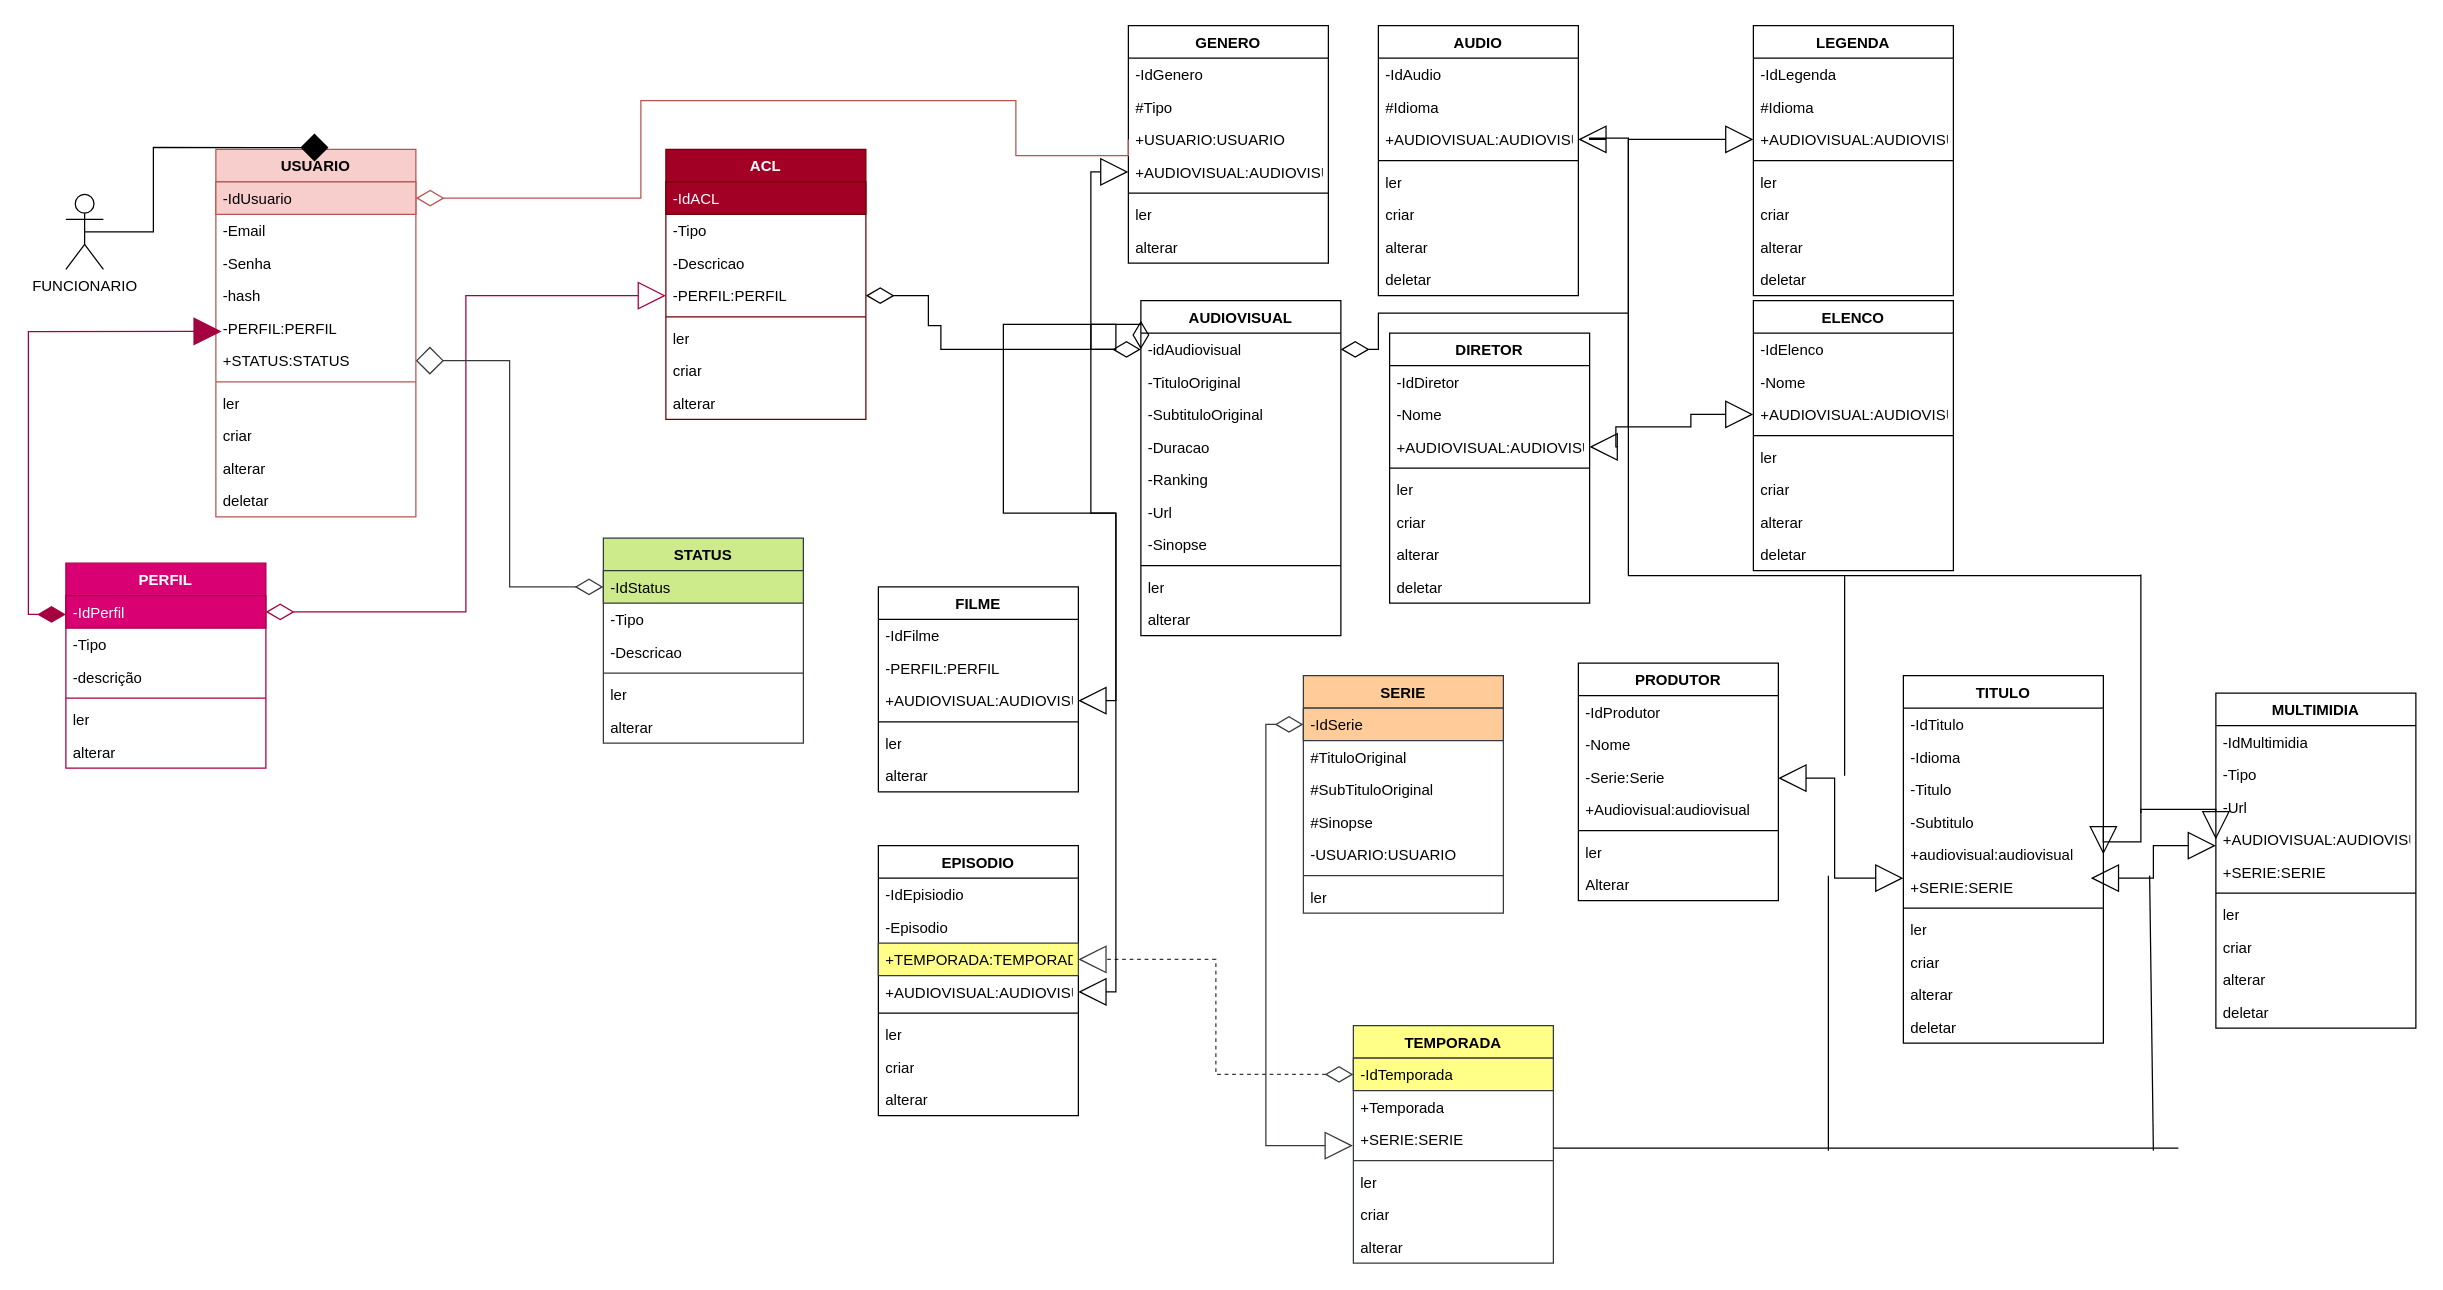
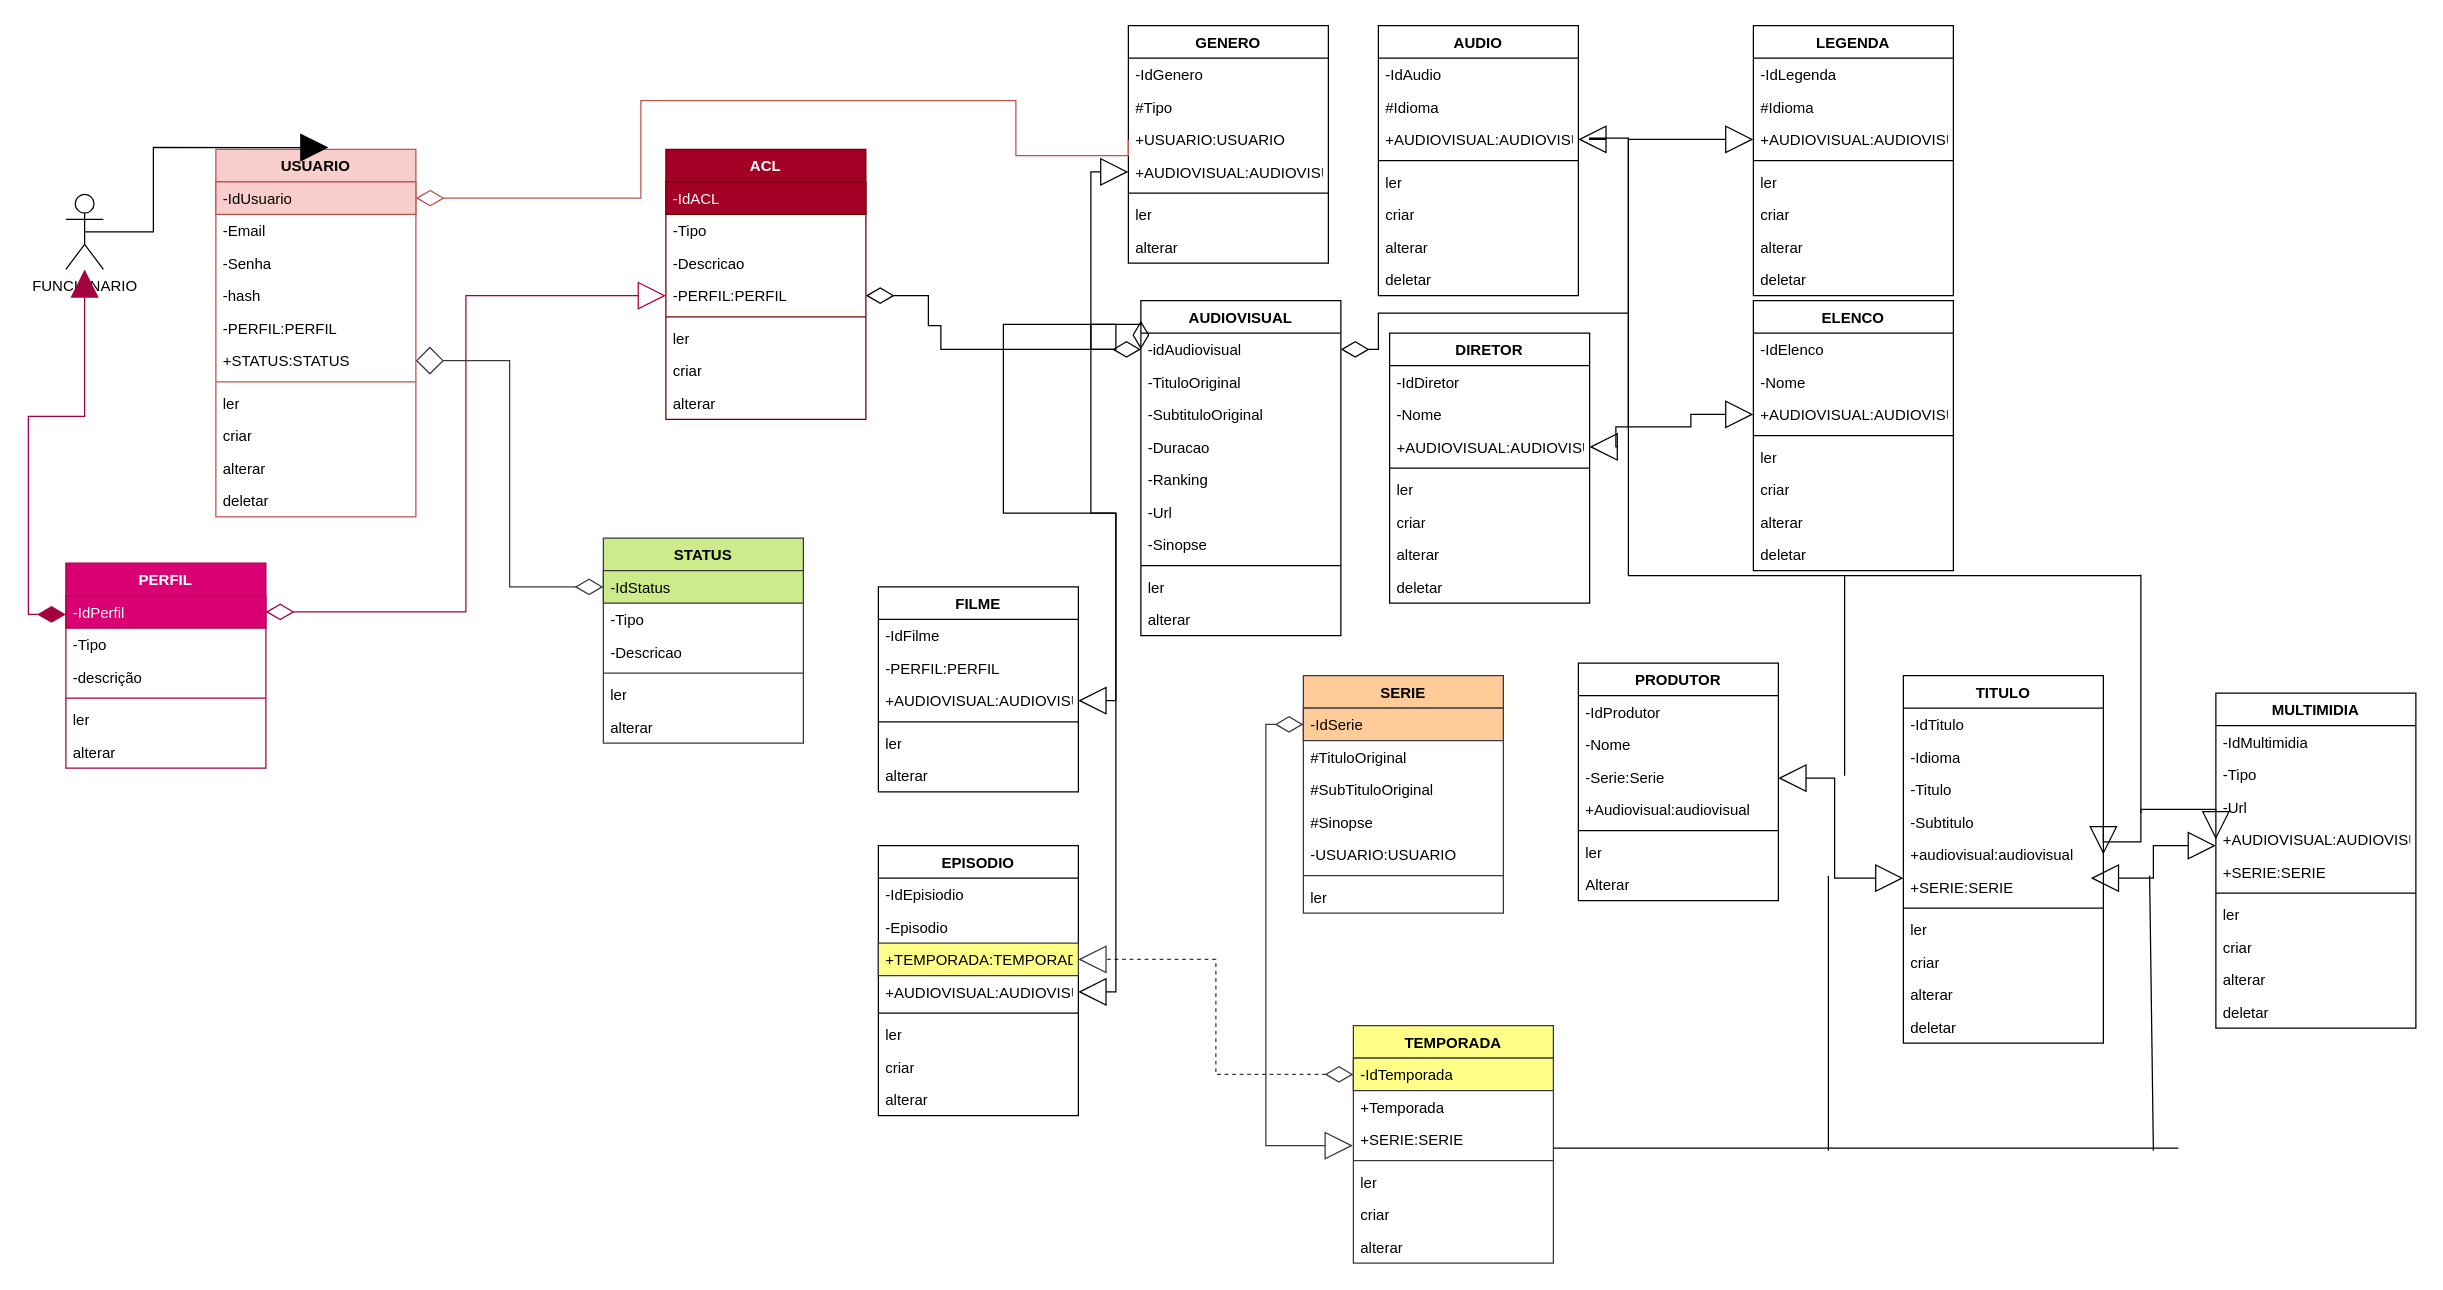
- <mxCell id="70" style="edgeStyle=orthogonalEdgeStyle;rounded=0;orthogonalLoop=1;jettySize=auto;html=1;exitX=0.5;exitY=0.5;exitDx=0;exitDy=0;exitPerimeter=0;entryX=0.563;entryY=-0.005;entryDx=0;entryDy=0;entryPerimeter=0;endArrow=diamond;endFill=1;endSize=20;" parent="1" source="14" target="2" edge="1"><mxGeometry relative="1" as="geometry" /></mxCell>
+ <mxCell id="70" style="edgeStyle=orthogonalEdgeStyle;rounded=0;orthogonalLoop=1;jettySize=auto;html=1;exitX=0.5;exitY=0.5;exitDx=0;exitDy=0;exitPerimeter=0;entryX=0.563;entryY=-0.005;entryDx=0;entryDy=0;entryPerimeter=0;endArrow=block;endFill=1;endSize=20;" parent="1" source="14" target="2" edge="1"><mxGeometry relative="1" as="geometry" /></mxCell>
- <mxCell id="72" style="edgeStyle=orthogonalEdgeStyle;rounded=0;orthogonalLoop=1;jettySize=auto;html=1;exitX=0;exitY=0.25;exitDx=0;exitDy=0;entryX=0.029;entryY=-0.397;entryDx=0;entryDy=0;entryPerimeter=0;endArrow=block;endFill=1;startArrow=diamondThin;startFill=1;endSize=20;startSize=20;fillColor=#d80073;strokeColor=#A50040;" parent="1" source="22" target="8" edge="1"><mxGeometry relative="1" as="geometry" /></mxCell>
+ <mxCell id="72" style="edgeStyle=orthogonalEdgeStyle;rounded=0;orthogonalLoop=1;jettySize=auto;html=1;exitX=0;exitY=0.25;exitDx=0;exitDy=0;endArrow=block;endFill=1;startArrow=diamondThin;startFill=1;endSize=20;startSize=20;fillColor=#d80073;strokeColor=#A50040;" parent="1" source="22" target="14" edge="1"><mxGeometry relative="1" as="geometry" /></mxCell>
